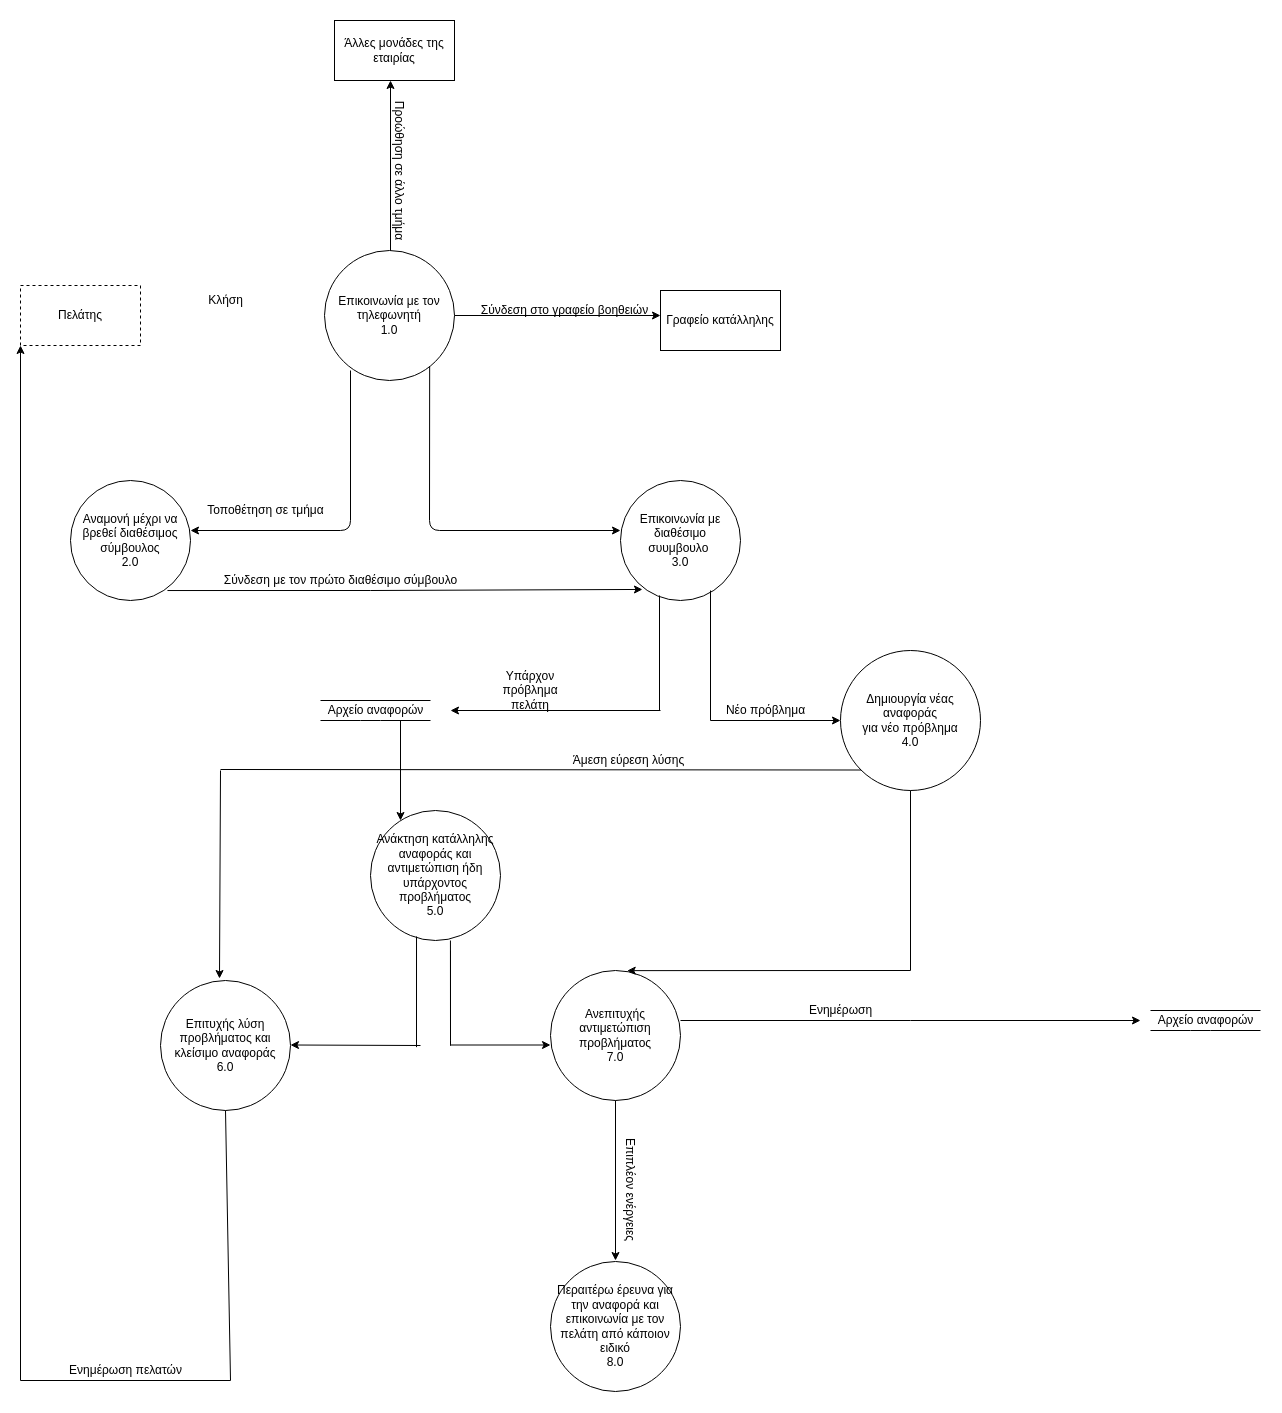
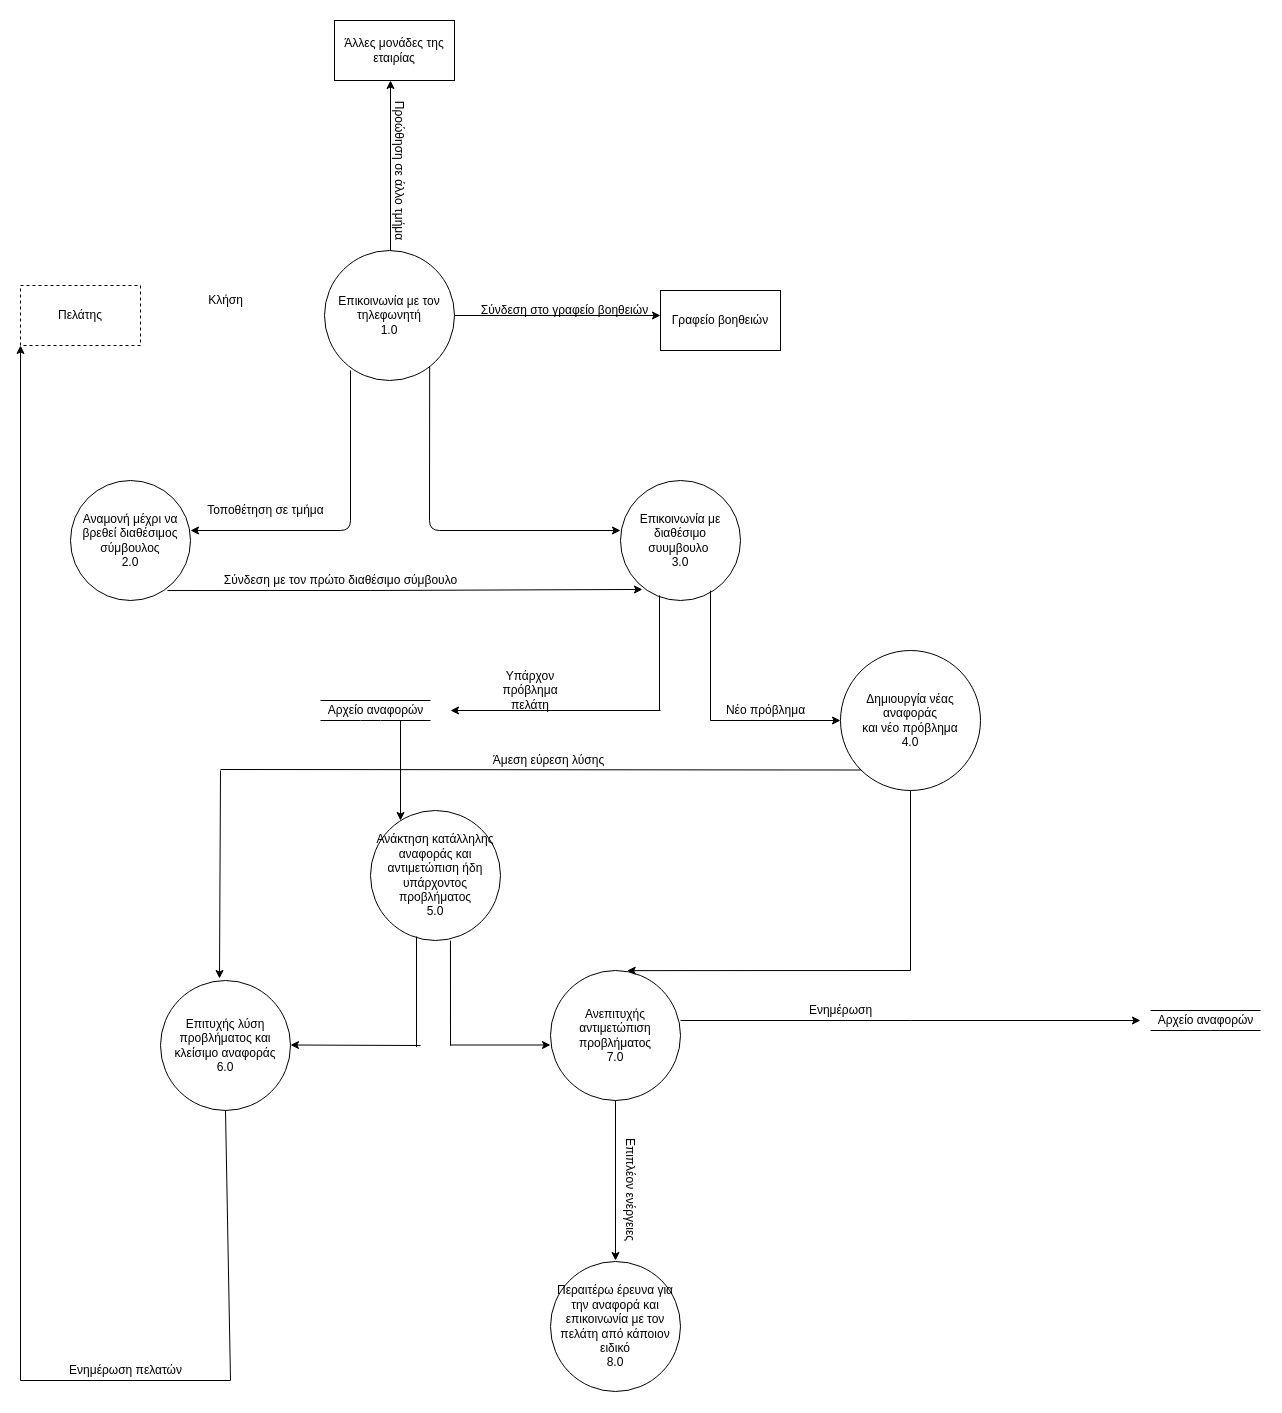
- <mxCell id="10" value="Γραφείο κατάλληλης" style="rounded=0;whiteSpace=wrap;html=1;" parent="1" vertex="1"><mxGeometry x="660" y="290" width="120" height="60" as="geometry" /></mxCell>
+ <mxCell id="10" value="Γραφείο βοηθειών" style="rounded=0;whiteSpace=wrap;html=1;" parent="1" vertex="1"><mxGeometry x="660" y="290" width="120" height="60" as="geometry" /></mxCell>
- <mxCell id="21" value="Δημιουργία νέας αναφοράς&lt;br&gt;για νέο πρόβλημα&lt;br&gt;4.0" style="ellipse;whiteSpace=wrap;html=1;aspect=fixed;" parent="1" vertex="1"><mxGeometry x="840" y="650" width="140" height="140" as="geometry" /></mxCell>
+ <mxCell id="21" value="Δημιουργία νέας αναφοράς&lt;br&gt;και νέο πρόβλημα&lt;br&gt;4.0" style="ellipse;whiteSpace=wrap;html=1;aspect=fixed;" parent="1" vertex="1"><mxGeometry x="840" y="650" width="140" height="140" as="geometry" /></mxCell>
- <mxCell id="53" value="Άμεση εύρεση λύσης" style="text;html=1;align=center;verticalAlign=middle;resizable=0;points=[];autosize=1;" parent="1" vertex="1"><mxGeometry x="563" y="750" width="130" height="20" as="geometry" /></mxCell>
+ <mxCell id="53" value="Άμεση εύρεση λύσης" style="text;html=1;align=center;verticalAlign=middle;resizable=0;points=[];autosize=1;" parent="1" vertex="1"><mxGeometry x="483" y="750" width="130" height="20" as="geometry" /></mxCell>
